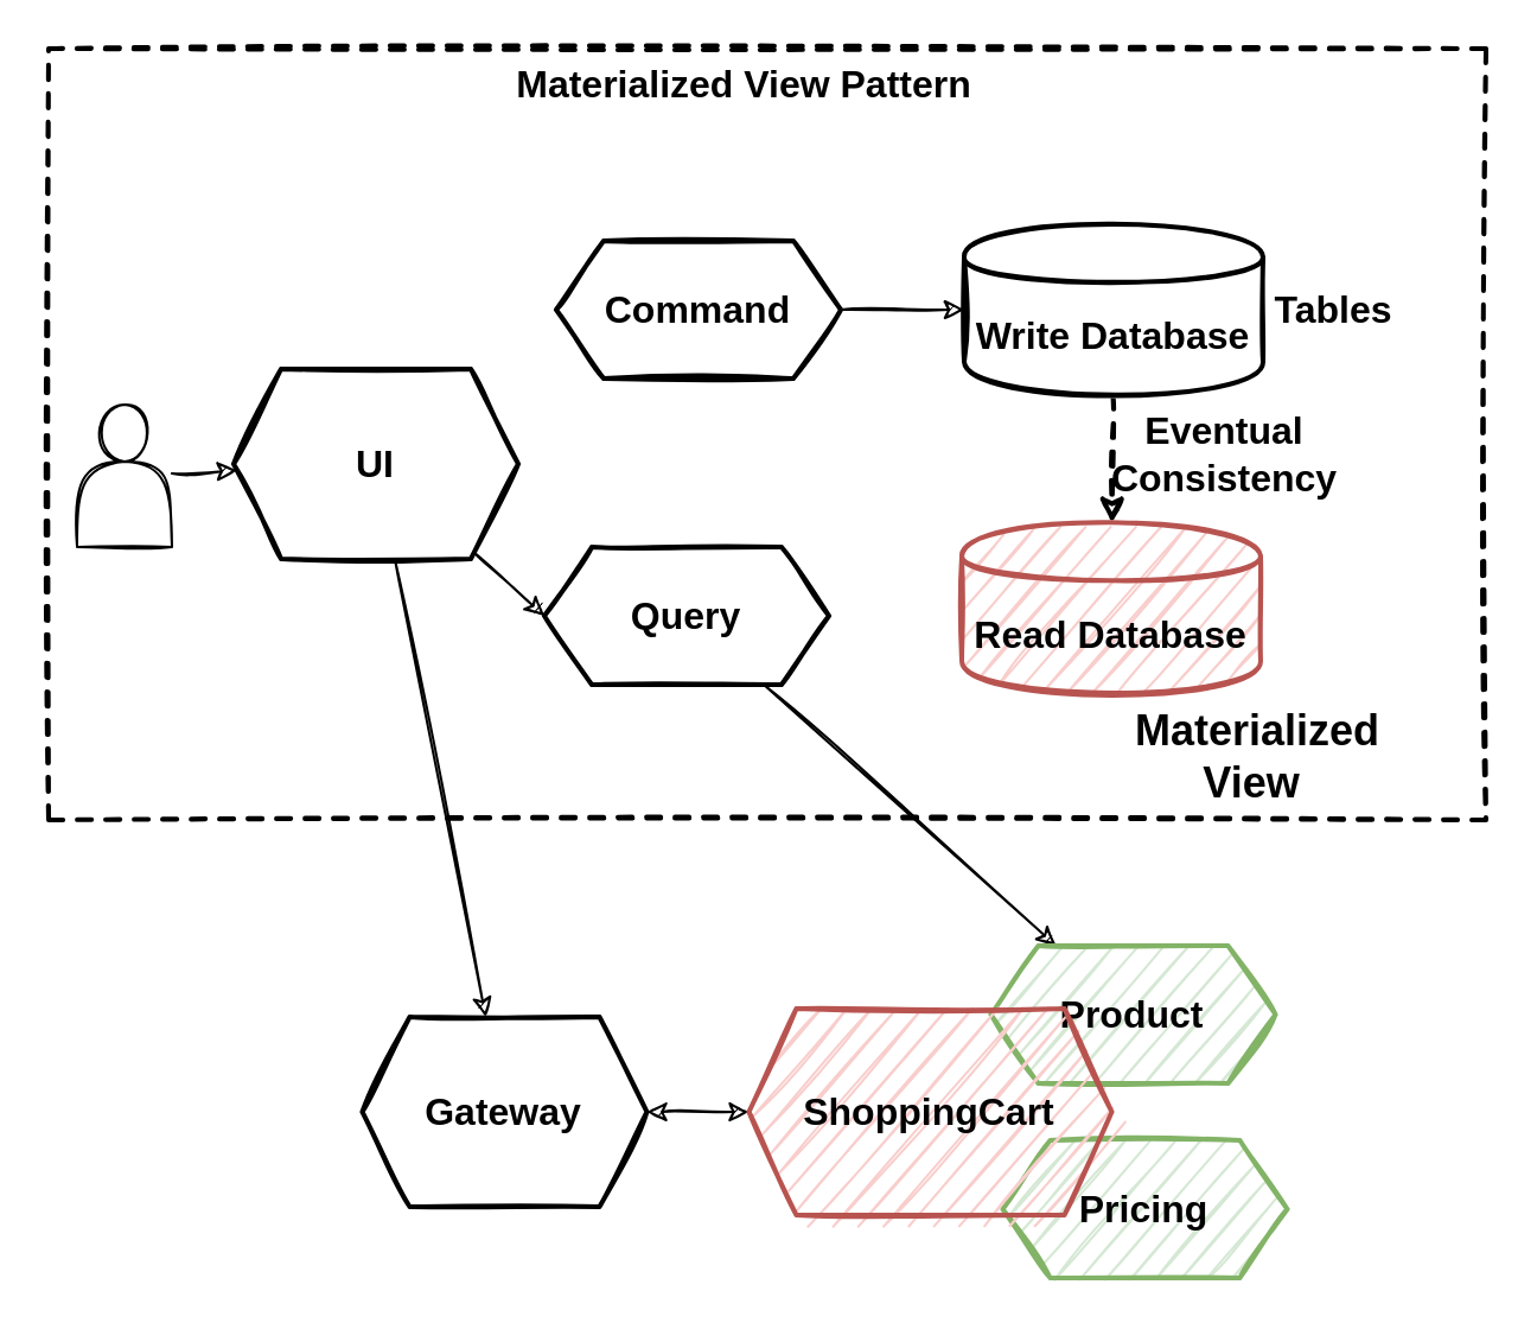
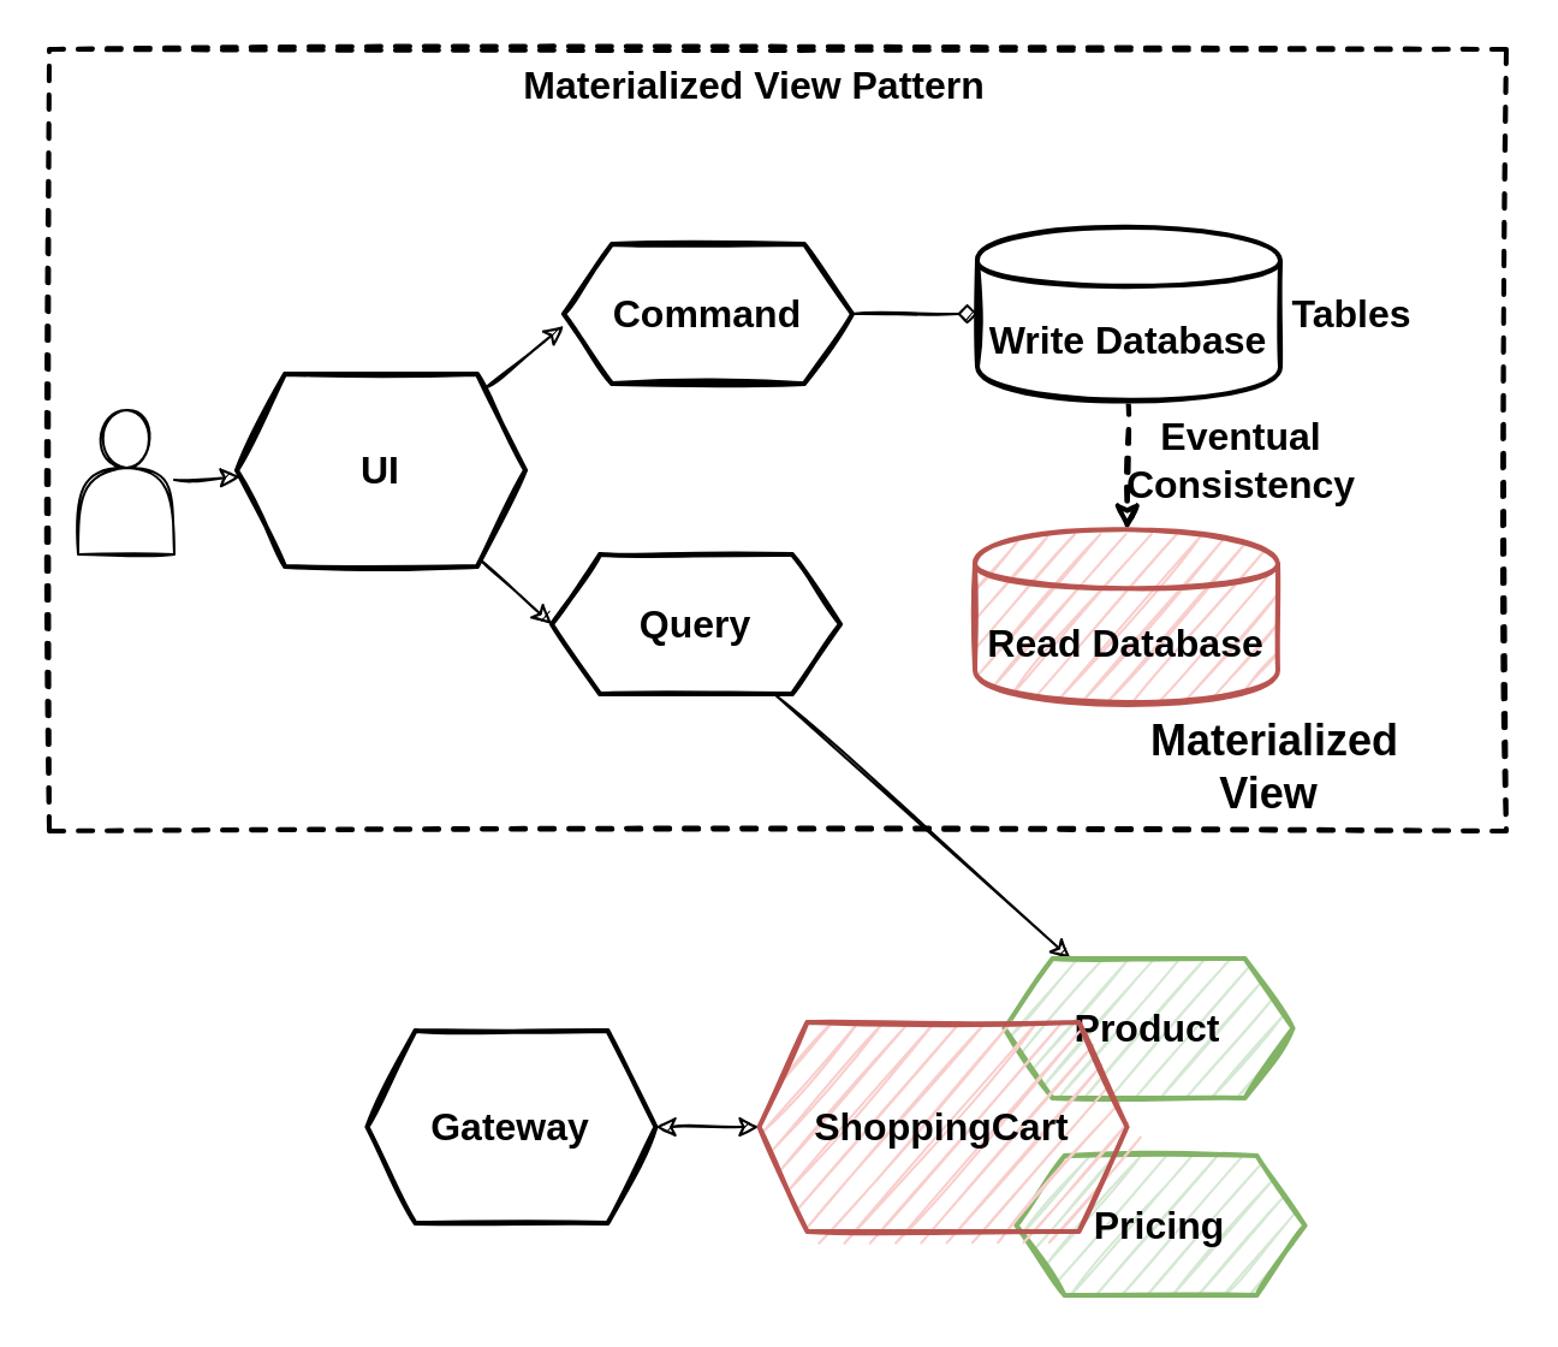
- <mxCell id="9" value="" style="edgeStyle=orthogonalEdgeStyle;rounded=0;orthogonalLoop=1;jettySize=auto;html=1;sketch=1;" edge="1" parent="1" source="10" target="14"><mxGeometry relative="1" as="geometry" /></mxCell>
+ <mxCell id="9" value="" style="edgeStyle=orthogonalEdgeStyle;rounded=0;orthogonalLoop=1;jettySize=auto;html=1;sketch=1;endArrow=diamond;" edge="1" parent="1" source="10" target="14"><mxGeometry relative="1" as="geometry" /></mxCell>
- <mxCell id="6" style="rounded=0;sketch=1;orthogonalLoop=1;jettySize=auto;html=1;" edge="1" parent="1" source="8" target="21"><mxGeometry relative="1" as="geometry"><mxPoint x="277" y="113" as="targetPoint" /></mxGeometry></mxCell>
+ <mxCell id="6" style="rounded=0;sketch=1;orthogonalLoop=1;jettySize=auto;html=1;entryX=0;entryY=0.586;entryDx=0;entryDy=0;entryPerimeter=0;" edge="1" parent="1" source="8" target="10"><mxGeometry relative="1" as="geometry"><mxPoint x="277" y="113" as="targetPoint" /></mxGeometry></mxCell>
